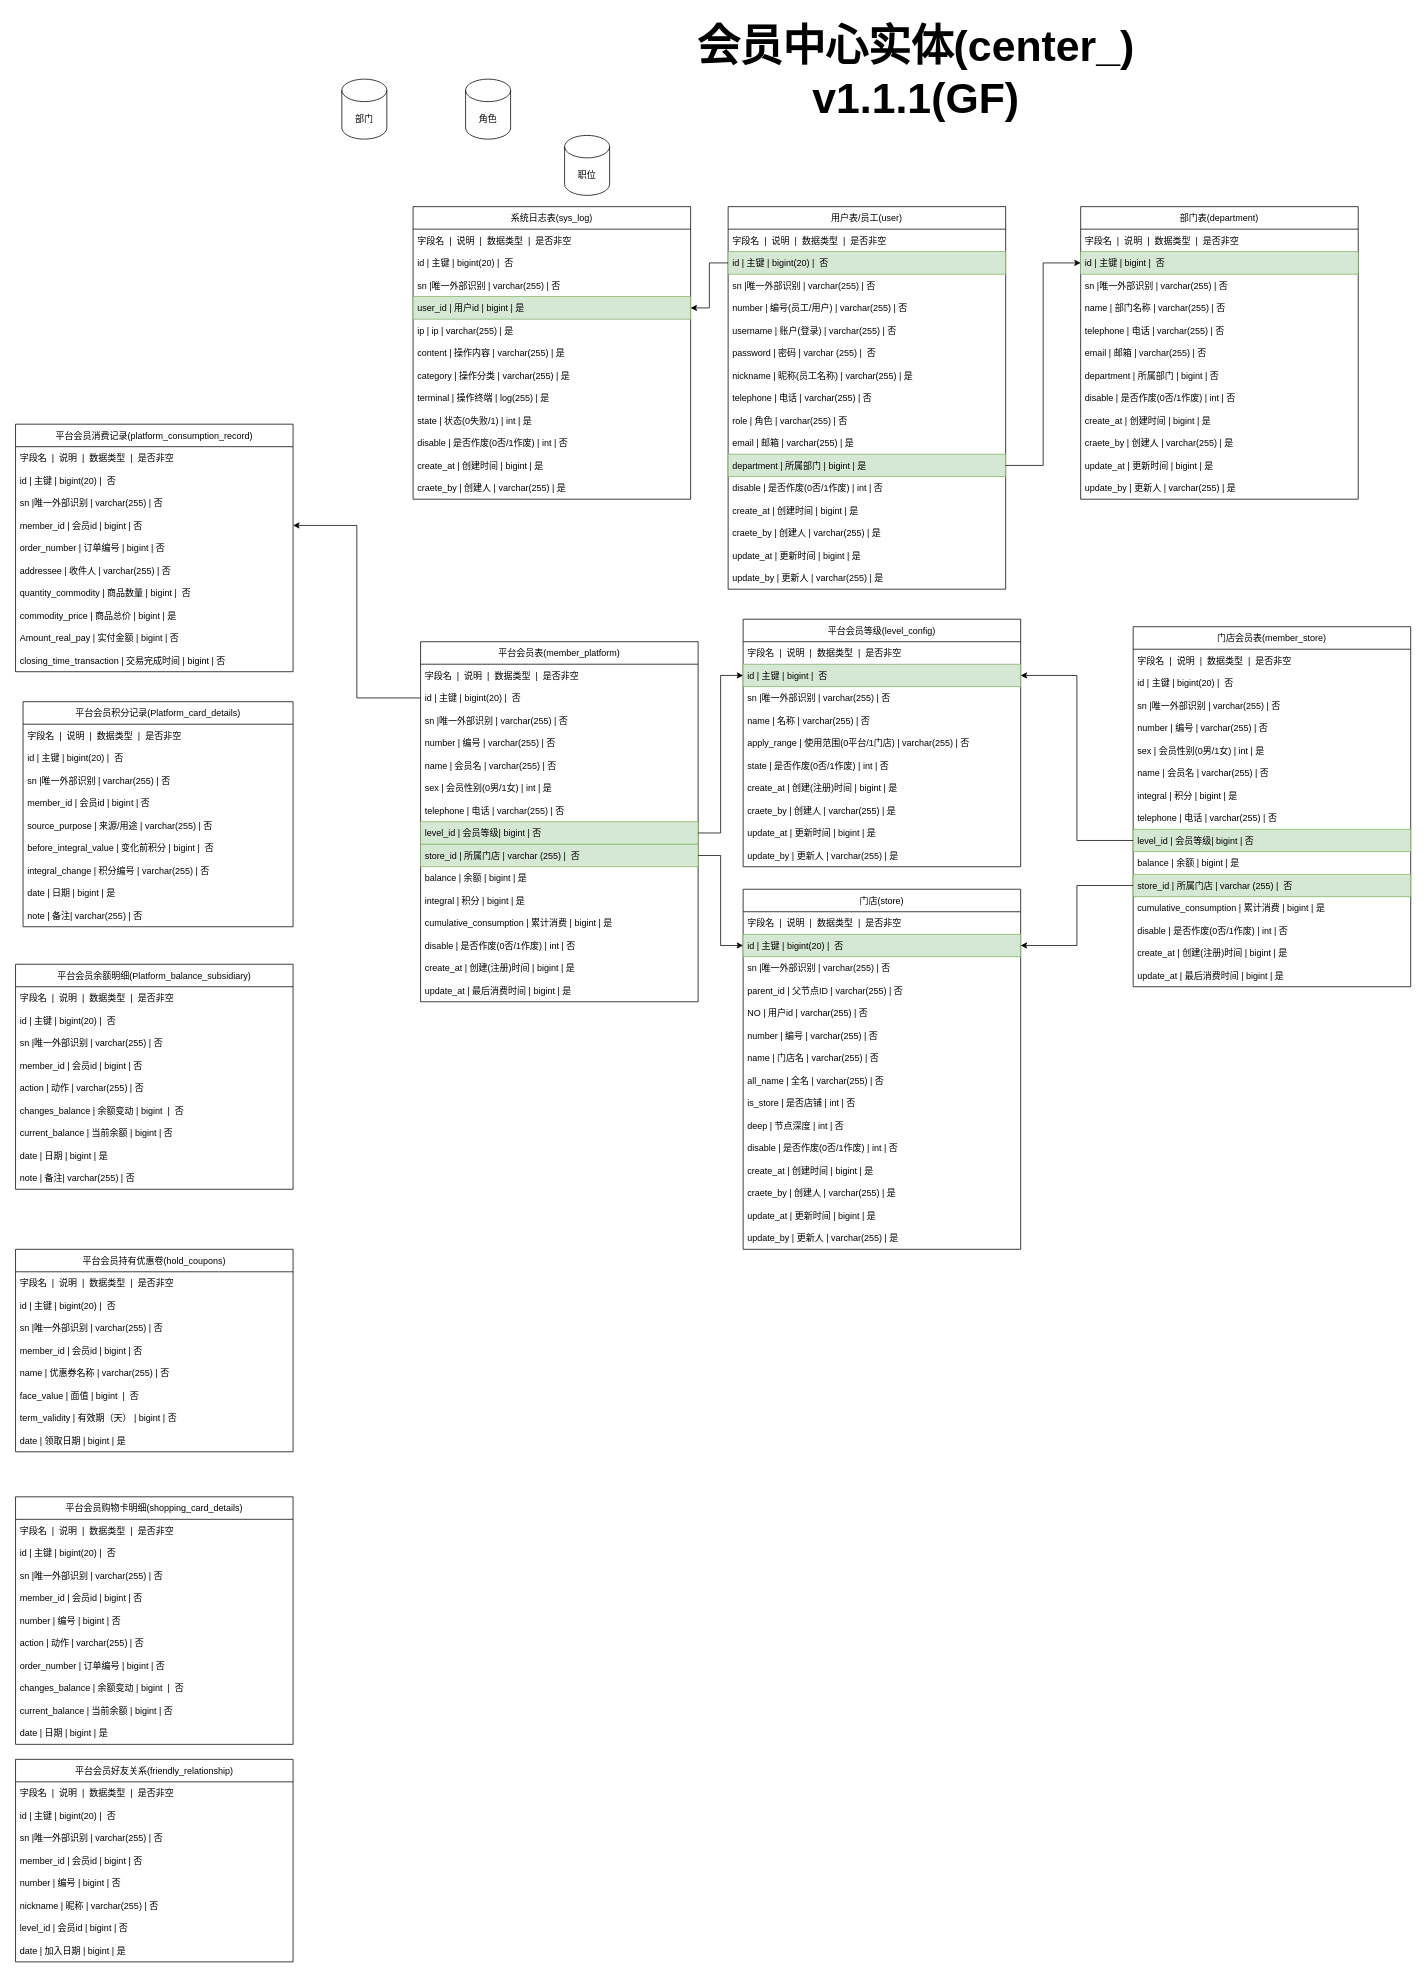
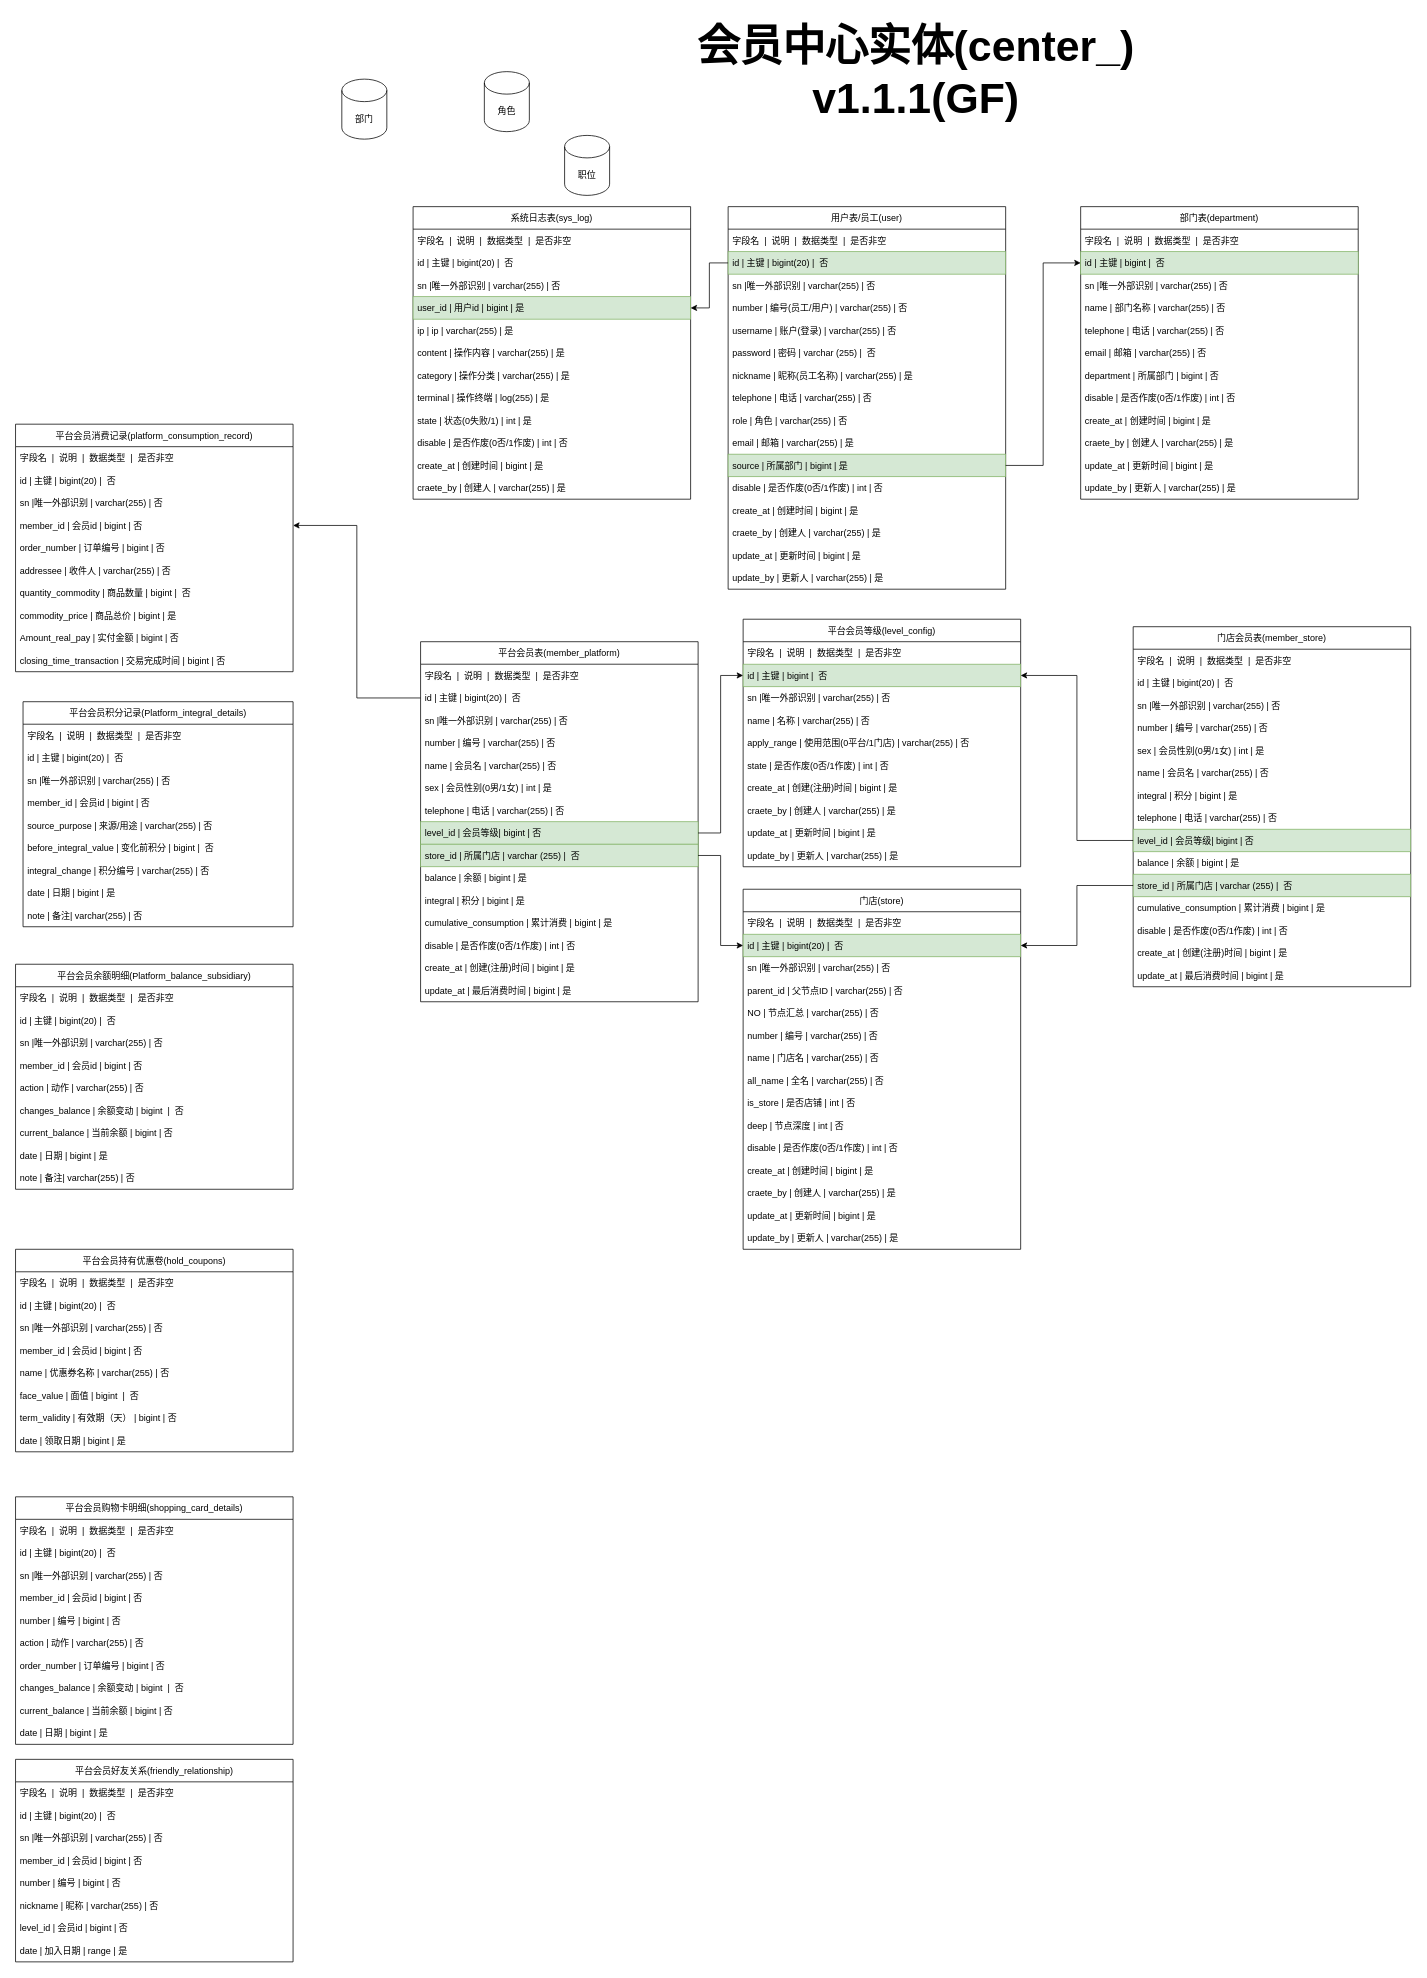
- <mxCell id="143" value="角色" style="shape=cylinder3;whiteSpace=wrap;html=1;boundedLbl=1;backgroundOutline=1;size=15;" parent="1" vertex="1"><mxGeometry x="620" y="105" width="60" height="80" as="geometry" /></mxCell>
+ <mxCell id="143" value="角色" style="shape=cylinder3;whiteSpace=wrap;html=1;boundedLbl=1;backgroundOutline=1;size=15;" parent="1" vertex="1"><mxGeometry x="645" y="95" width="60" height="80" as="geometry" /></mxCell>
- <mxCell id="14" value="department | 所属部门 | bigint | 是" style="text;strokeColor=#82b366;fillColor=#d5e8d4;align=left;verticalAlign=middle;spacingLeft=4;spacingRight=4;overflow=hidden;points=[[0,0.5],[1,0.5]];portConstraint=eastwest;rotatable=0;" parent="3" vertex="1"><mxGeometry y="330" width="370" height="30" as="geometry" /></mxCell>
+ <mxCell id="14" value="source | 所属部门 | bigint | 是" style="text;strokeColor=#82b366;fillColor=#d5e8d4;align=left;verticalAlign=middle;spacingLeft=4;spacingRight=4;overflow=hidden;points=[[0,0.5],[1,0.5]];portConstraint=eastwest;rotatable=0;" parent="3" vertex="1"><mxGeometry y="330" width="370" height="30" as="geometry" /></mxCell>
- <mxCell id="122" value="平台会员积分记录(Platform_card_details)" style="swimlane;fontStyle=0;childLayout=stackLayout;horizontal=1;startSize=30;horizontalStack=0;resizeParent=1;resizeParentMax=0;resizeLast=0;collapsible=1;marginBottom=0;" parent="1" vertex="1"><mxGeometry x="30" y="935" width="360" height="300" as="geometry" /></mxCell>
+ <mxCell id="122" value="平台会员积分记录(Platform_integral_details)" style="swimlane;fontStyle=0;childLayout=stackLayout;horizontal=1;startSize=30;horizontalStack=0;resizeParent=1;resizeParentMax=0;resizeLast=0;collapsible=1;marginBottom=0;" parent="1" vertex="1"><mxGeometry x="30" y="935" width="360" height="300" as="geometry" /></mxCell>
- <mxCell id="81" value="NO | 用户id | varchar(255) | 否  " style="text;strokeColor=none;fillColor=none;align=left;verticalAlign=middle;spacingLeft=4;spacingRight=4;overflow=hidden;points=[[0,0.5],[1,0.5]];portConstraint=eastwest;rotatable=0;" parent="76" vertex="1"><mxGeometry y="150" width="370" height="30" as="geometry" /></mxCell>
+ <mxCell id="81" value="NO | 节点汇总 | varchar(255) | 否  " style="text;strokeColor=none;fillColor=none;align=left;verticalAlign=middle;spacingLeft=4;spacingRight=4;overflow=hidden;points=[[0,0.5],[1,0.5]];portConstraint=eastwest;rotatable=0;" parent="76" vertex="1"><mxGeometry y="150" width="370" height="30" as="geometry" /></mxCell>
- <mxCell id="174" value="date | 加入日期 | bigint | 是" style="text;strokeColor=none;fillColor=none;align=left;verticalAlign=middle;spacingLeft=4;spacingRight=4;overflow=hidden;points=[[0,0.5],[1,0.5]];portConstraint=eastwest;rotatable=0;" vertex="1" parent="166"><mxGeometry y="240" width="370" height="30" as="geometry" /></mxCell>
+ <mxCell id="174" value="date | 加入日期 | range | 是" style="text;strokeColor=none;fillColor=none;align=left;verticalAlign=middle;spacingLeft=4;spacingRight=4;overflow=hidden;points=[[0,0.5],[1,0.5]];portConstraint=eastwest;rotatable=0;" vertex="1" parent="166"><mxGeometry y="240" width="370" height="30" as="geometry" /></mxCell>
